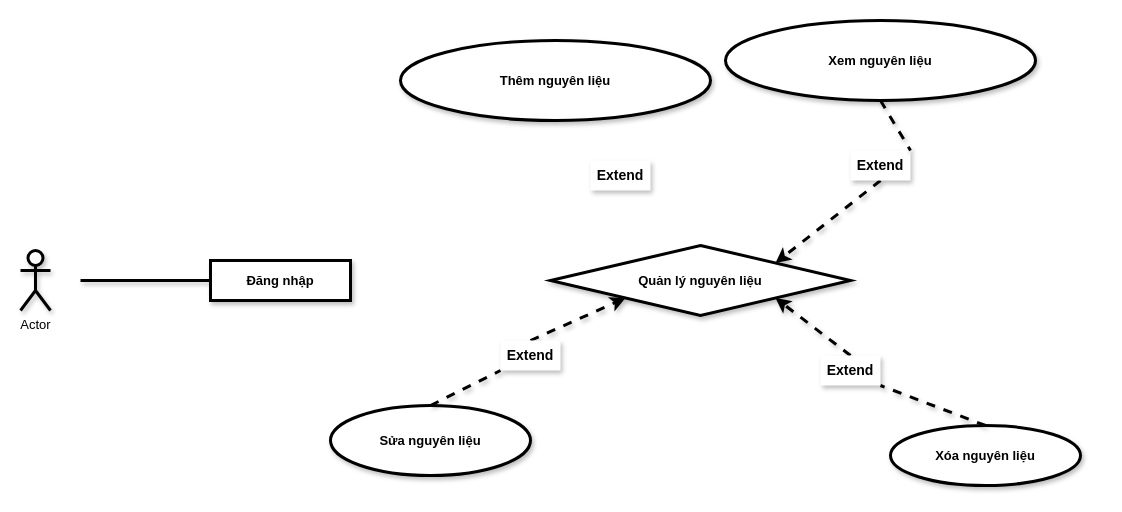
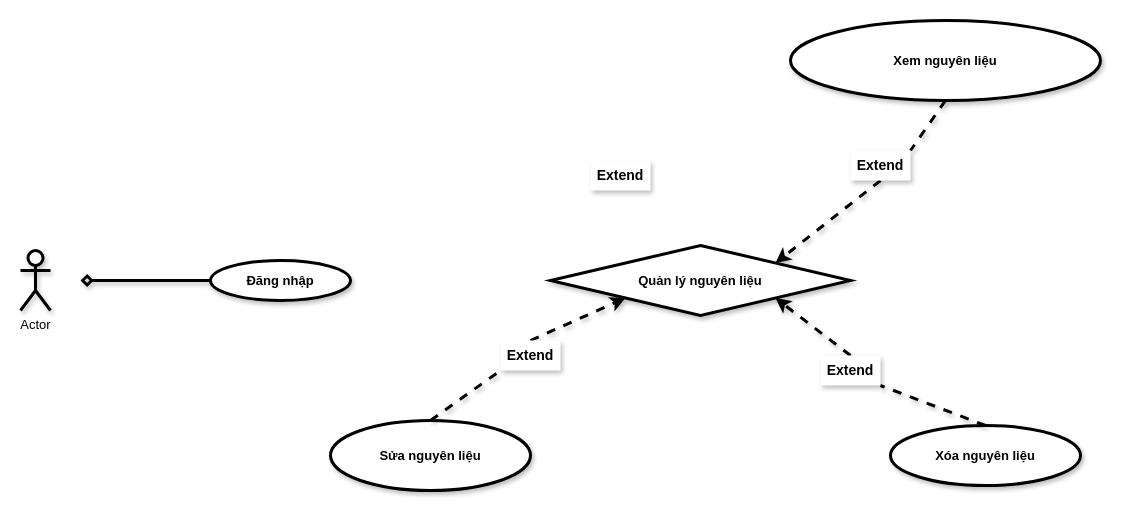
- <mxCell id="17" value="Xem nguyên liệu" style="ellipse;whiteSpace=wrap;html=1;align=center;newEdgeStyle={&quot;edgeStyle&quot;:&quot;entityRelationEdgeStyle&quot;,&quot;startArrow&quot;:&quot;none&quot;,&quot;endArrow&quot;:&quot;none&quot;,&quot;segment&quot;:10,&quot;curved&quot;:1};treeFolding=1;treeMoving=1;shadow=1;fontSize=13;strokeWidth=3;fillColor=default;gradientColor=#ffffff;fontStyle=1" vertex="1" parent="1"><mxGeometry x="725" y="20" width="310" height="80" as="geometry" /></mxCell>
+ <mxCell id="17" value="Xem nguyên liệu" style="ellipse;whiteSpace=wrap;html=1;align=center;newEdgeStyle={&quot;edgeStyle&quot;:&quot;entityRelationEdgeStyle&quot;,&quot;startArrow&quot;:&quot;none&quot;,&quot;endArrow&quot;:&quot;none&quot;,&quot;segment&quot;:10,&quot;curved&quot;:1};treeFolding=1;treeMoving=1;shadow=1;fontSize=13;strokeWidth=3;fillColor=default;gradientColor=#ffffff;fontStyle=1" vertex="1" parent="1"><mxGeometry x="790" y="20" width="310" height="80" as="geometry" /></mxCell>
- <mxCell id="6" value="Thêm nguyên liệu" style="ellipse;whiteSpace=wrap;html=1;align=center;newEdgeStyle={&quot;edgeStyle&quot;:&quot;entityRelationEdgeStyle&quot;,&quot;startArrow&quot;:&quot;none&quot;,&quot;endArrow&quot;:&quot;none&quot;,&quot;segment&quot;:10,&quot;curved&quot;:1};treeFolding=1;treeMoving=1;shadow=1;fontSize=13;strokeWidth=3;fillColor=default;gradientColor=#ffffff;fontStyle=1" vertex="1" parent="1"><mxGeometry x="400" y="40" width="310" height="80" as="geometry" /></mxCell>
- <mxCell id="3" style="edgeStyle=orthogonalEdgeStyle;rounded=0;orthogonalLoop=1;jettySize=auto;html=1;exitX=0;exitY=0.5;exitDx=0;exitDy=0;entryX=1;entryY=0.5;entryDx=30;entryDy=0;entryPerimeter=0;fontSize=13;endArrow=none;endFill=0;strokeWidth=3;shadow=1;" edge="1" parent="1" source="4" target="2"><mxGeometry relative="1" as="geometry" /></mxCell>
+ <mxCell id="3" style="edgeStyle=orthogonalEdgeStyle;rounded=0;orthogonalLoop=1;jettySize=auto;html=1;exitX=0;exitY=0.5;exitDx=0;exitDy=0;entryX=1;entryY=0.5;entryDx=30;entryDy=0;entryPerimeter=0;fontSize=13;endArrow=diamond;endFill=0;strokeWidth=3;shadow=1;" edge="1" parent="1" source="4" target="2"><mxGeometry relative="1" as="geometry" /></mxCell>
- <mxCell id="4" value="Đăng nhập" style="whiteSpace=wrap;html=1;align=center;newEdgeStyle={&quot;edgeStyle&quot;:&quot;entityRelationEdgeStyle&quot;,&quot;startArrow&quot;:&quot;none&quot;,&quot;endArrow&quot;:&quot;none&quot;,&quot;segment&quot;:10,&quot;curved&quot;:1};treeFolding=1;treeMoving=1;shadow=1;fontSize=13;strokeWidth=3;fillColor=default;gradientColor=#ffffff;fontStyle=1;rounded=0;" vertex="1" parent="1"><mxGeometry x="210" y="260" width="140" height="40" as="geometry" /></mxCell>
+ <mxCell id="4" value="Đăng nhập" style="ellipse;whiteSpace=wrap;html=1;align=center;newEdgeStyle={&quot;edgeStyle&quot;:&quot;entityRelationEdgeStyle&quot;,&quot;startArrow&quot;:&quot;none&quot;,&quot;endArrow&quot;:&quot;none&quot;,&quot;segment&quot;:10,&quot;curved&quot;:1};treeFolding=1;treeMoving=1;shadow=1;fontSize=13;strokeWidth=3;fillColor=default;gradientColor=#ffffff;fontStyle=1" vertex="1" parent="1"><mxGeometry x="210" y="260" width="140" height="40" as="geometry" /></mxCell>
- <mxCell id="8" value="Sửa nguyên liệu" style="ellipse;whiteSpace=wrap;html=1;align=center;newEdgeStyle={&quot;edgeStyle&quot;:&quot;entityRelationEdgeStyle&quot;,&quot;startArrow&quot;:&quot;none&quot;,&quot;endArrow&quot;:&quot;none&quot;,&quot;segment&quot;:10,&quot;curved&quot;:1};treeFolding=1;treeMoving=1;shadow=1;fontSize=13;strokeWidth=3;fillColor=default;gradientColor=#ffffff;fontStyle=1" vertex="1" parent="1"><mxGeometry x="330" y="405" width="200" height="70" as="geometry" /></mxCell>
+ <mxCell id="8" value="Sửa nguyên liệu" style="ellipse;whiteSpace=wrap;html=1;align=center;newEdgeStyle={&quot;edgeStyle&quot;:&quot;entityRelationEdgeStyle&quot;,&quot;startArrow&quot;:&quot;none&quot;,&quot;endArrow&quot;:&quot;none&quot;,&quot;segment&quot;:10,&quot;curved&quot;:1};treeFolding=1;treeMoving=1;shadow=1;fontSize=13;strokeWidth=3;fillColor=default;gradientColor=#ffffff;fontStyle=1" vertex="1" parent="1"><mxGeometry x="330" y="420" width="200" height="70" as="geometry" /></mxCell>
